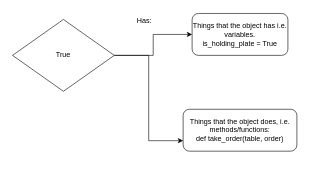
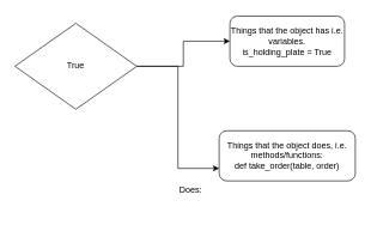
- <mxCell id="6" value="Has:" style="text;html=1;align=center;verticalAlign=middle;resizable=0;points=[];autosize=1;strokeColor=none;fillColor=none;" vertex="1" parent="1"><mxGeometry x="215" y="20" width="50" height="30" as="geometry" /></mxCell>
+ <mxCell id="8" value="&lt;div&gt;Does:&lt;/div&gt;&lt;div&gt;&lt;br&gt;&lt;/div&gt;" style="text;html=1;align=center;verticalAlign=middle;resizable=0;points=[];autosize=1;strokeColor=none;fillColor=none;" vertex="1" parent="1"><mxGeometry x="240" y="252" width="50" height="40" as="geometry" /></mxCell>
